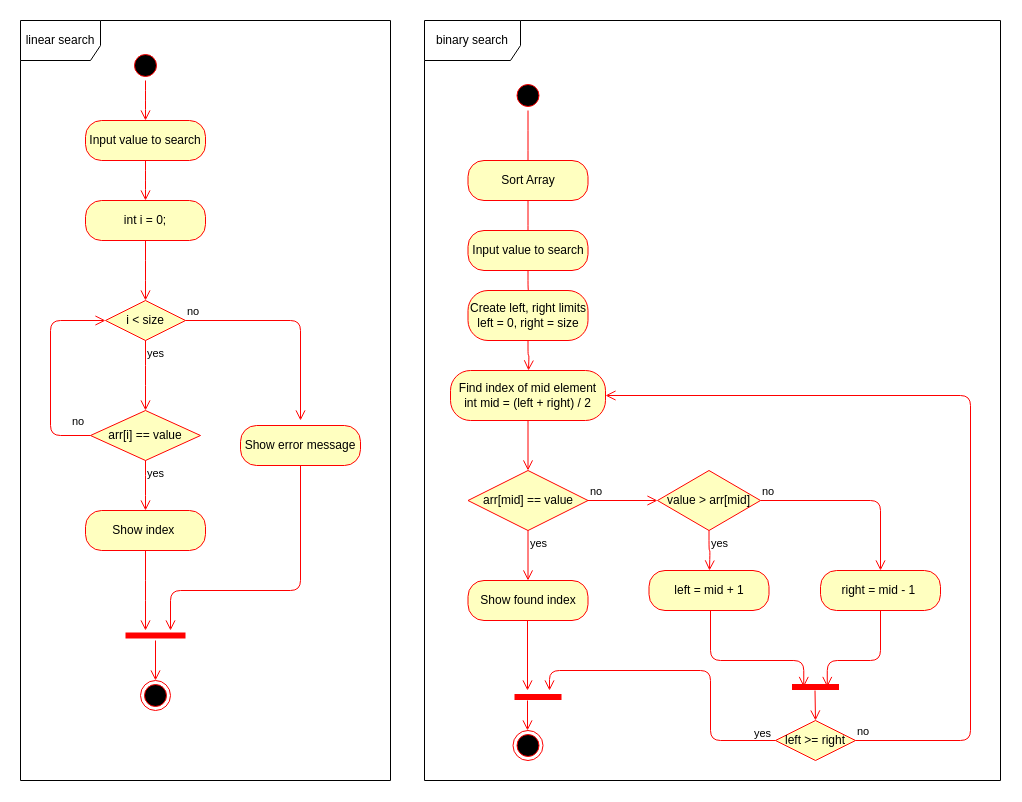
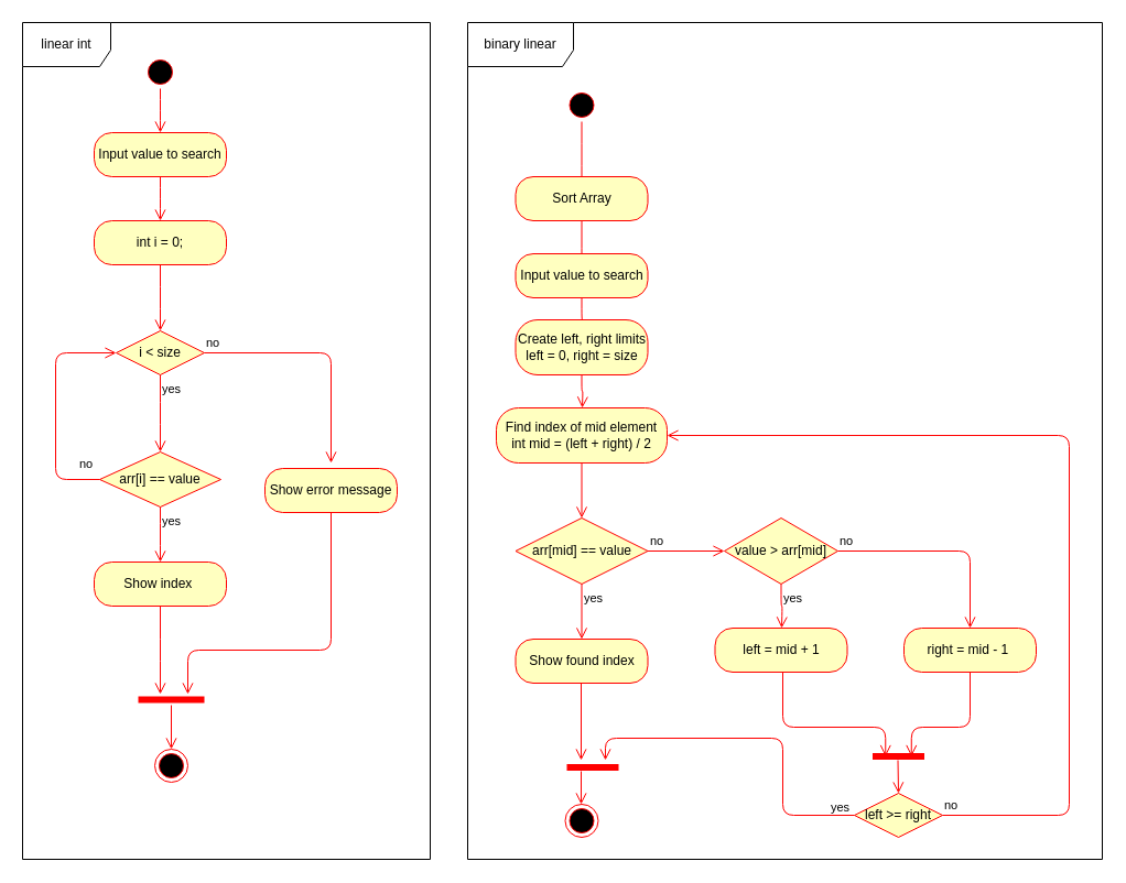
- <mxCell id="52" value="linear search" style="shape=umlFrame;whiteSpace=wrap;html=1;width=80;height=40;" parent="1" vertex="1"><mxGeometry x="20" y="20" width="370" height="760" as="geometry" /></mxCell>
+ <mxCell id="52" value="linear int" style="shape=umlFrame;whiteSpace=wrap;html=1;width=80;height=40;" parent="1" vertex="1"><mxGeometry x="20" y="20" width="370" height="760" as="geometry" /></mxCell>
- <mxCell id="53" value="binary search" style="shape=umlFrame;whiteSpace=wrap;html=1;width=96;height=40;" parent="1" vertex="1"><mxGeometry x="424" y="20" width="576" height="760" as="geometry" /></mxCell>
+ <mxCell id="53" value="binary linear" style="shape=umlFrame;whiteSpace=wrap;html=1;width=96;height=40;" parent="1" vertex="1"><mxGeometry x="424" y="20" width="576" height="760" as="geometry" /></mxCell>
